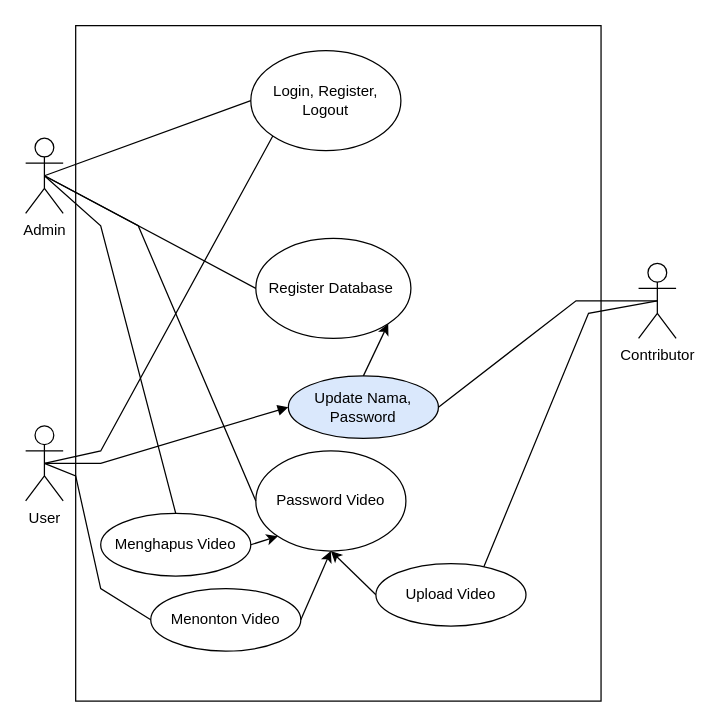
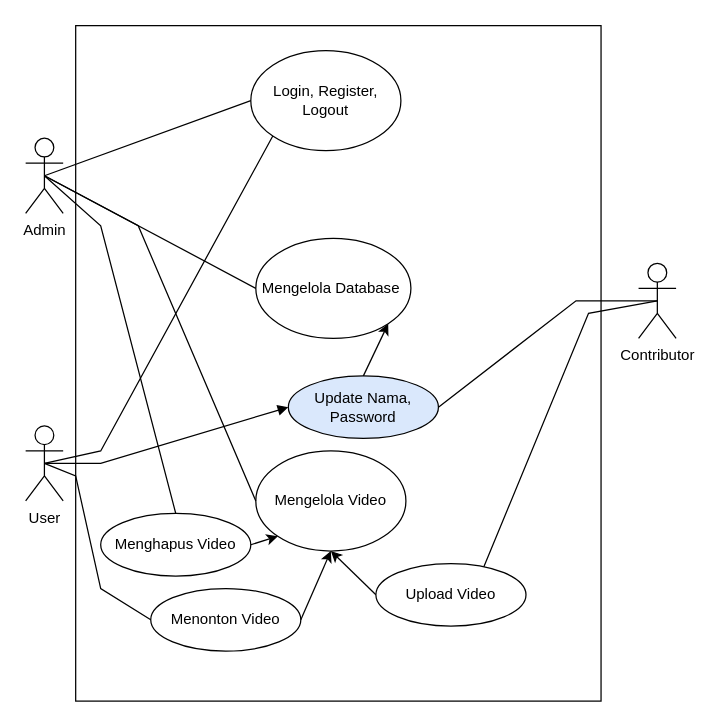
- <mxCell id="19" value="Register Database&amp;nbsp;" style="ellipse;whiteSpace=wrap;html=1;" vertex="1" parent="1"><mxGeometry x="204" y="190" width="124" height="80" as="geometry" /></mxCell>
+ <mxCell id="19" value="Mengelola Database&amp;nbsp;" style="ellipse;whiteSpace=wrap;html=1;" vertex="1" parent="1"><mxGeometry x="204" y="190" width="124" height="80" as="geometry" /></mxCell>
- <mxCell id="6" value="Password Video&lt;br&gt;" style="ellipse;whiteSpace=wrap;html=1;" vertex="1" parent="1"><mxGeometry x="204" y="360" width="120" height="80" as="geometry" /></mxCell>
+ <mxCell id="6" value="Mengelola Video&lt;br&gt;" style="ellipse;whiteSpace=wrap;html=1;" vertex="1" parent="1"><mxGeometry x="204" y="360" width="120" height="80" as="geometry" /></mxCell>
